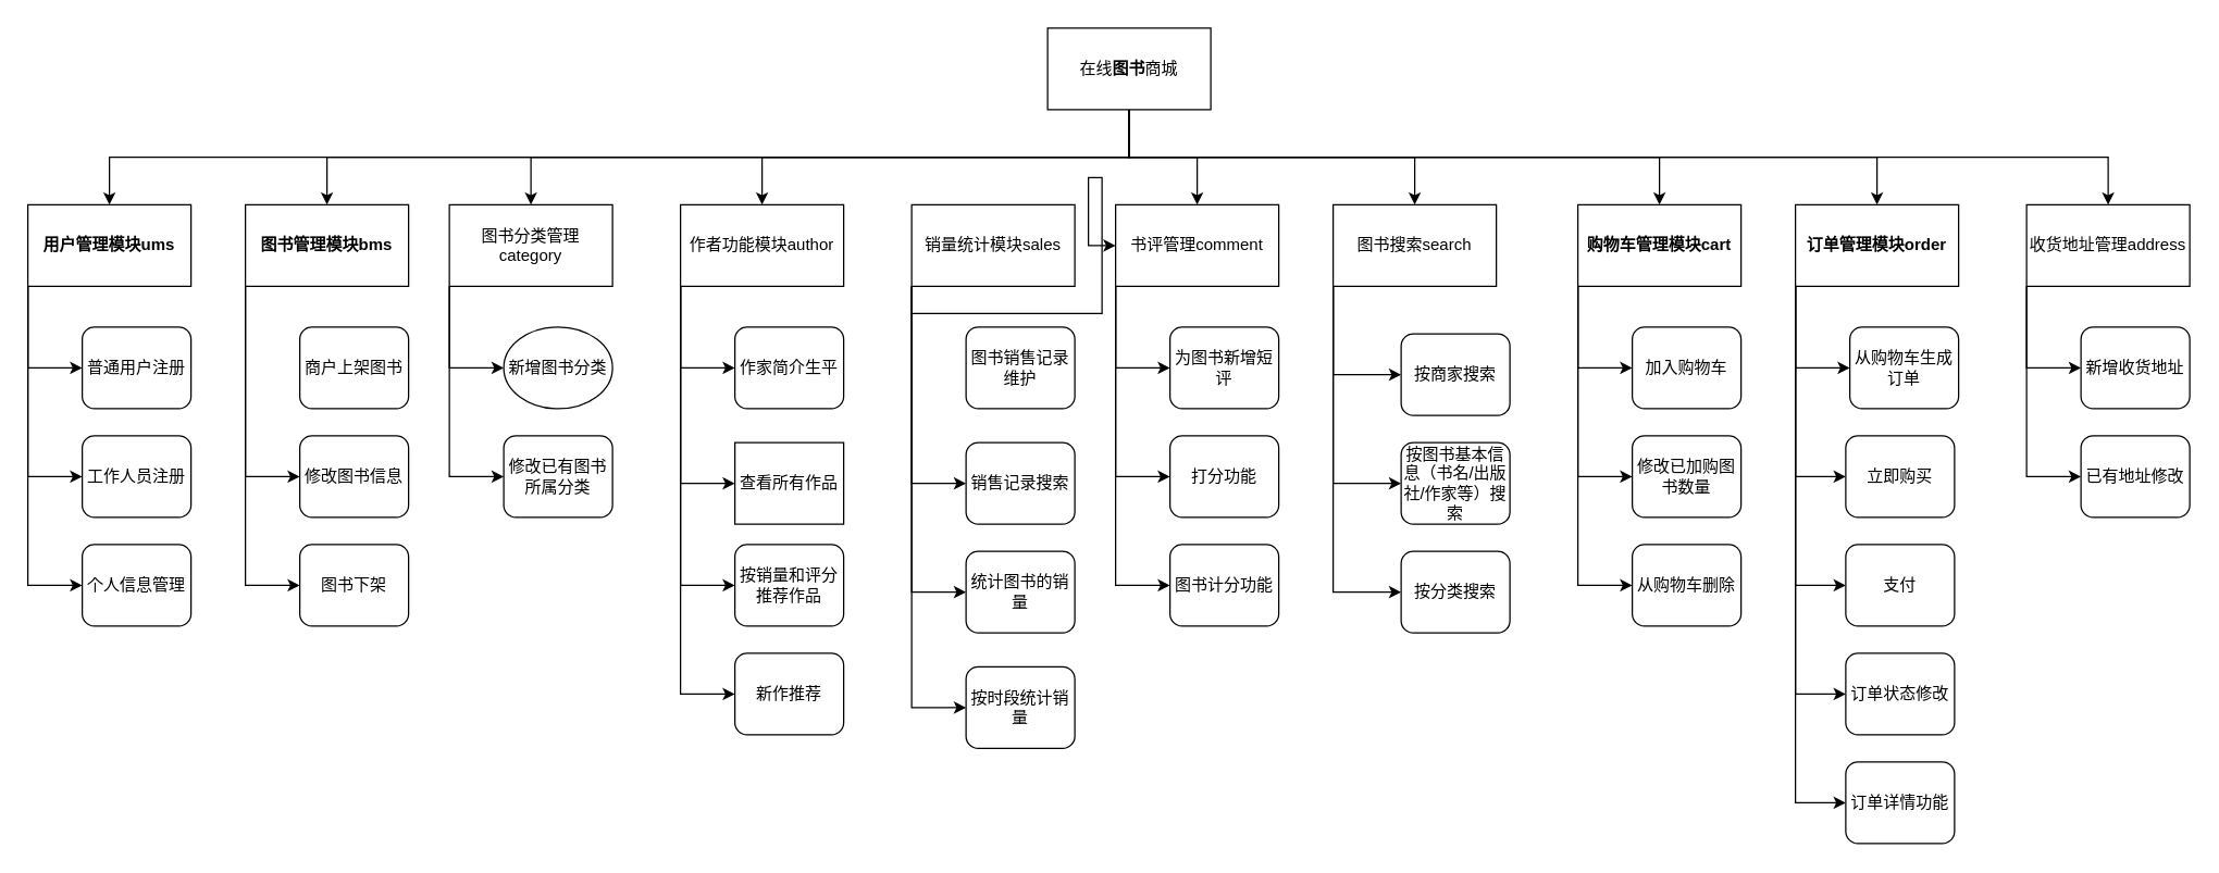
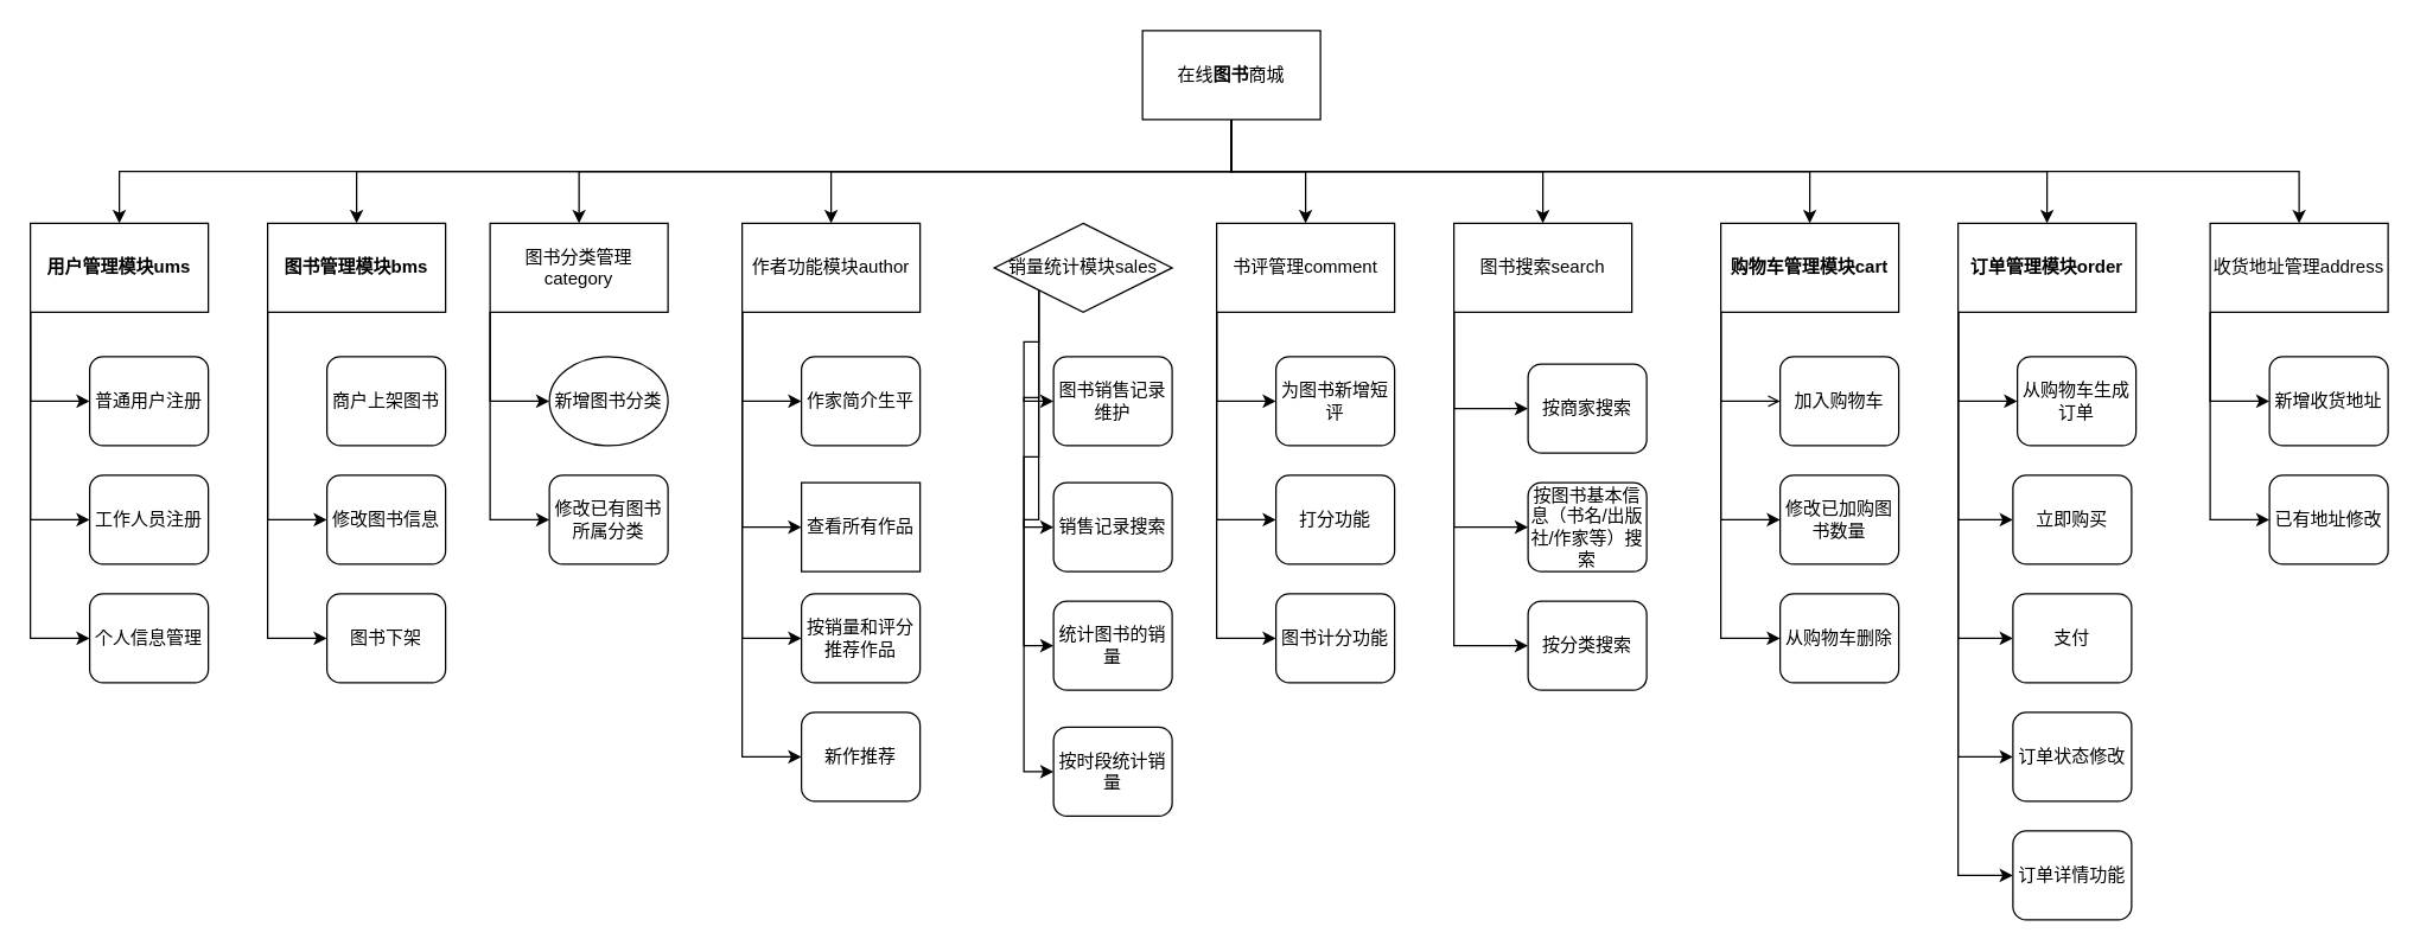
- <mxCell id="80" value="销量统计模块sales" style="rounded=0;whiteSpace=wrap;html=1;" vertex="1" parent="1"><mxGeometry x="670" y="150" width="120" height="60" as="geometry" /></mxCell>
+ <mxCell id="80" value="销量统计模块sales" style="rhombus;whiteSpace=wrap;html=1;" vertex="1" parent="1"><mxGeometry x="670" y="150" width="120" height="60" as="geometry" /></mxCell>
- <mxCell id="76" style="edgeStyle=orthogonalEdgeStyle;rounded=0;orthogonalLoop=1;jettySize=auto;html=1;exitX=0;exitY=1;exitDx=0;exitDy=0;" edge="1" parent="1" source="80" target="25"><mxGeometry relative="1" as="geometry" /></mxCell>
+ <mxCell id="76" style="edgeStyle=orthogonalEdgeStyle;rounded=0;orthogonalLoop=1;jettySize=auto;html=1;exitX=0;exitY=1;exitDx=0;exitDy=0;entryX=0;entryY=0.5;entryDx=0;entryDy=0;" edge="1" parent="1" source="80" target="81"><mxGeometry relative="1" as="geometry" /></mxCell>
- <mxCell id="49" style="edgeStyle=orthogonalEdgeStyle;rounded=0;orthogonalLoop=1;jettySize=auto;html=1;exitX=0;exitY=1;exitDx=0;exitDy=0;entryX=0;entryY=0.5;entryDx=0;entryDy=0;" edge="1" parent="1" source="52" target="59"><mxGeometry relative="1" as="geometry" /></mxCell>
+ <mxCell id="49" style="edgeStyle=orthogonalEdgeStyle;rounded=0;orthogonalLoop=1;jettySize=auto;html=1;exitX=0;exitY=1;exitDx=0;exitDy=0;entryX=0;entryY=0.5;entryDx=0;entryDy=0;endArrow=open;" edge="1" parent="1" source="52" target="59"><mxGeometry relative="1" as="geometry" /></mxCell>
